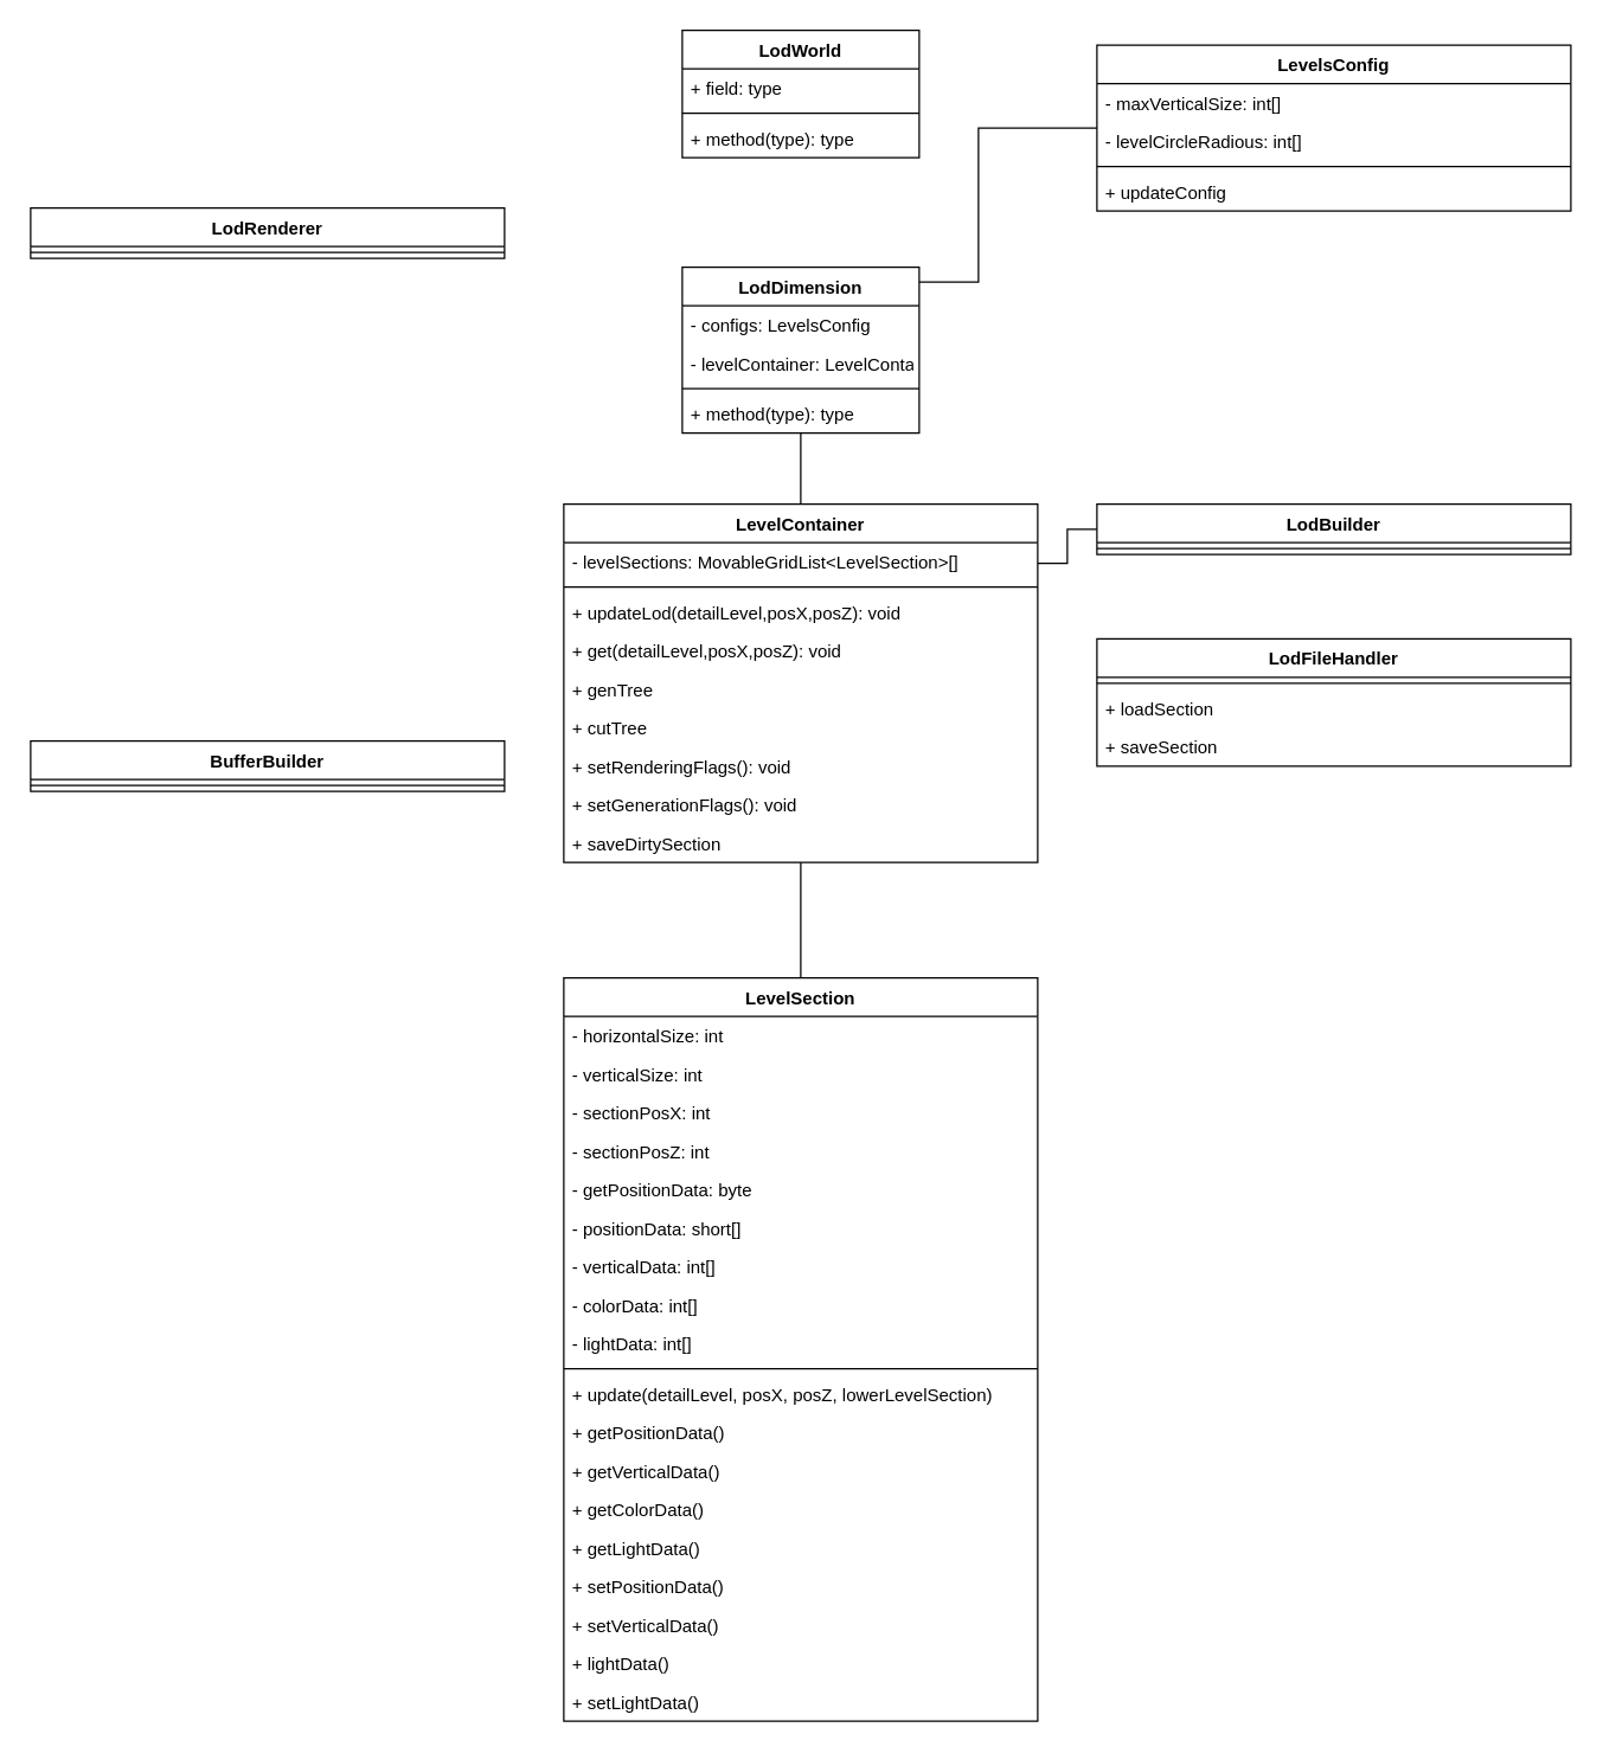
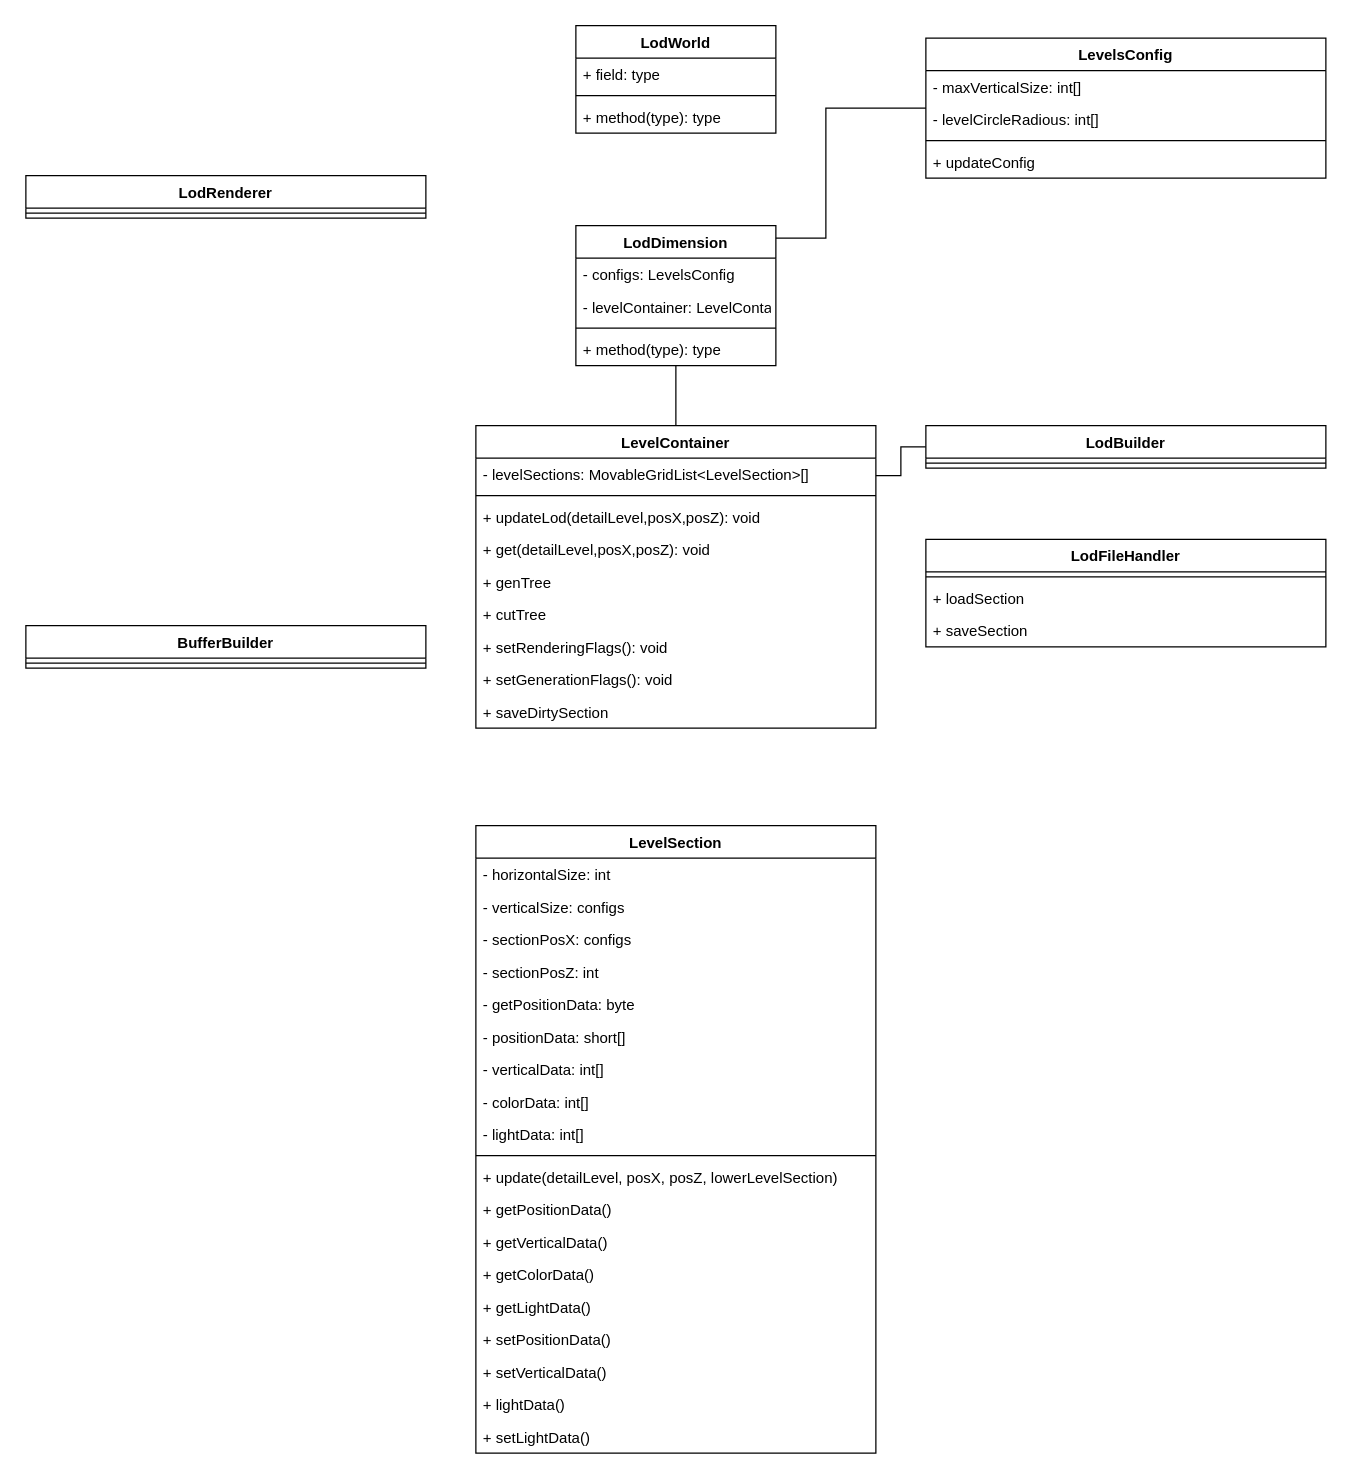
- <mxCell id="3" style="edgeStyle=orthogonalEdgeStyle;rounded=0;orthogonalLoop=1;jettySize=auto;html=1;endArrow=none;endFill=0;" edge="1" parent="1" source="13" target="27"><mxGeometry relative="1" as="geometry"><mxPoint x="540" y="544" as="sourcePoint" /><mxPoint x="540.034" y="620" as="targetPoint" /><Array as="points" /></mxGeometry></mxCell>
- <mxCell id="29" value="- verticalSize: int" style="text;strokeColor=none;fillColor=none;align=left;verticalAlign=top;spacingLeft=4;spacingRight=4;overflow=hidden;rotatable=0;points=[[0,0.5],[1,0.5]];portConstraint=eastwest;" vertex="1" parent="27"><mxGeometry y="52" width="320" height="26" as="geometry" /></mxCell>
+ <mxCell id="29" value="- verticalSize: configs" style="text;strokeColor=none;fillColor=none;align=left;verticalAlign=top;spacingLeft=4;spacingRight=4;overflow=hidden;rotatable=0;points=[[0,0.5],[1,0.5]];portConstraint=eastwest;" vertex="1" parent="27"><mxGeometry y="52" width="320" height="26" as="geometry" /></mxCell>
- <mxCell id="30" value="- sectionPosX: int" style="text;strokeColor=none;fillColor=none;align=left;verticalAlign=top;spacingLeft=4;spacingRight=4;overflow=hidden;rotatable=0;points=[[0,0.5],[1,0.5]];portConstraint=eastwest;" vertex="1" parent="27"><mxGeometry y="78" width="320" height="26" as="geometry" /></mxCell>
+ <mxCell id="30" value="- sectionPosX: configs" style="text;strokeColor=none;fillColor=none;align=left;verticalAlign=top;spacingLeft=4;spacingRight=4;overflow=hidden;rotatable=0;points=[[0,0.5],[1,0.5]];portConstraint=eastwest;" vertex="1" parent="27"><mxGeometry y="78" width="320" height="26" as="geometry" /></mxCell>
